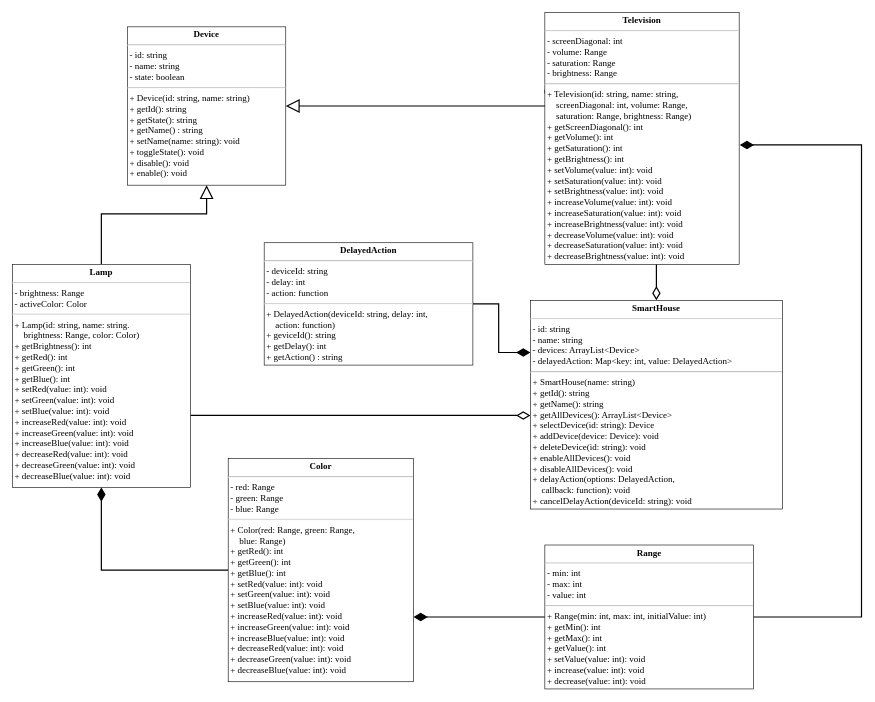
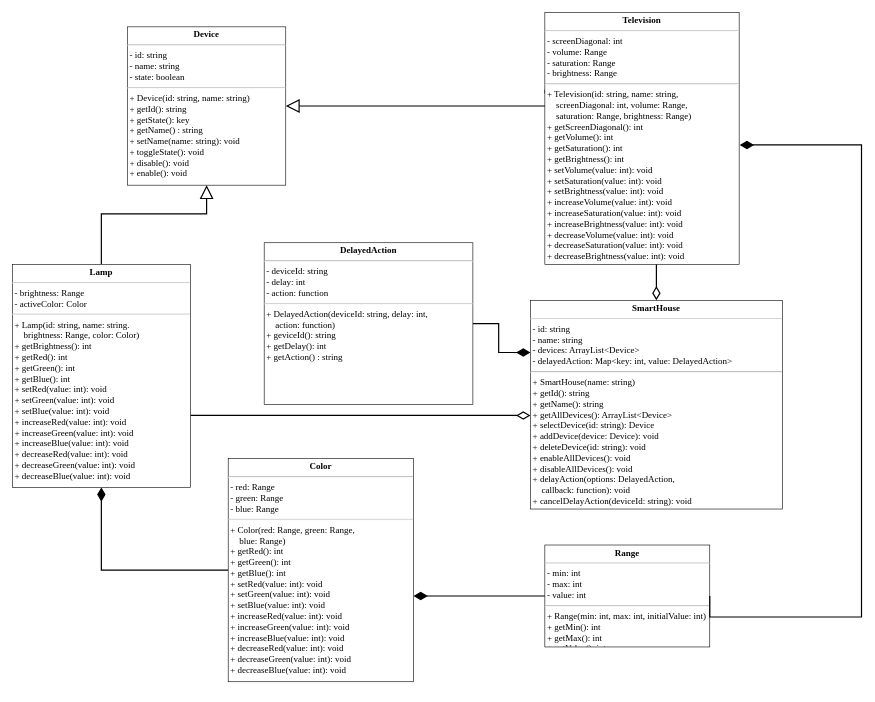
- <mxCell id="2" value="&lt;p style=&quot;margin: 4px 0px 0px ; text-align: center ; font-size: 15px&quot;&gt;&lt;b style=&quot;font-size: 15px&quot;&gt;&lt;font style=&quot;font-size: 15px&quot;&gt;Device&lt;/font&gt;&lt;/b&gt;&lt;/p&gt;&lt;hr style=&quot;font-size: 15px&quot;&gt;&lt;p style=&quot;margin: 0px 0px 0px 4px ; font-size: 15px&quot;&gt;- id: string&lt;span&gt;&lt;br&gt;&lt;/span&gt;&lt;/p&gt;&lt;p style=&quot;margin: 0px 0px 0px 4px ; font-size: 15px&quot;&gt;&lt;span&gt;- name: string&lt;/span&gt;&lt;br&gt;&lt;/p&gt;&lt;p style=&quot;margin: 0px 0px 0px 4px ; font-size: 15px&quot;&gt;&lt;font style=&quot;font-size: 15px&quot;&gt;- state: boolean&lt;/font&gt;&lt;/p&gt;&lt;hr style=&quot;font-size: 15px&quot;&gt;&lt;p style=&quot;margin: 0px 0px 0px 4px ; font-size: 15px&quot;&gt;&lt;font style=&quot;font-size: 15px&quot;&gt;+&amp;nbsp;&lt;span style=&quot;font-size: 15px&quot;&gt;Device(id: string, name: string&lt;/span&gt;&lt;span style=&quot;font-size: 15px&quot;&gt;)&amp;nbsp;&lt;/span&gt;&lt;/font&gt;&lt;/p&gt;&lt;p style=&quot;margin: 0px 0px 0px 4px ; font-size: 15px&quot;&gt;&lt;font style=&quot;font-size: 15px&quot;&gt;+ getId(): string&lt;/font&gt;&lt;/p&gt;&lt;p style=&quot;margin: 0px 0px 0px 4px ; font-size: 15px&quot;&gt;&lt;font style=&quot;font-size: 15px&quot;&gt;+ getState(): string&lt;/font&gt;&lt;/p&gt;&lt;p style=&quot;margin: 0px 0px 0px 4px ; font-size: 15px&quot;&gt;&lt;font style=&quot;font-size: 15px&quot;&gt;+ getName() : string&lt;br style=&quot;font-size: 15px&quot;&gt;&lt;/font&gt;&lt;/p&gt;&lt;p style=&quot;margin: 0px 0px 0px 4px ; font-size: 15px&quot;&gt;&lt;font style=&quot;font-size: 15px&quot;&gt;+ setName(name: string): void&lt;br style=&quot;font-size: 15px&quot;&gt;&lt;/font&gt;&lt;/p&gt;&lt;p style=&quot;margin: 0px 0px 0px 4px ; font-size: 15px&quot;&gt;&lt;font style=&quot;font-size: 15px&quot;&gt;+ toggleState(): void&lt;/font&gt;&lt;/p&gt;&lt;p style=&quot;margin: 0px 0px 0px 4px ; font-size: 15px&quot;&gt;&lt;font style=&quot;font-size: 15px&quot;&gt;+ disable(): void&lt;/font&gt;&lt;/p&gt;&lt;p style=&quot;margin: 0px 0px 0px 4px ; font-size: 15px&quot;&gt;&lt;font style=&quot;font-size: 15px&quot;&gt;+ enable(): void&lt;/font&gt;&lt;/p&gt;&lt;p style=&quot;margin: 0px 0px 0px 4px ; font-size: 15px&quot;&gt;&lt;br style=&quot;font-size: 15px&quot;&gt;&lt;/p&gt;" style="verticalAlign=top;align=left;overflow=fill;fontSize=15;fontFamily=Verdana;html=1;rounded=0;shadow=0;comic=0;labelBackgroundColor=none;strokeWidth=1" parent="1" vertex="1"><mxGeometry x="212" y="44" width="264" height="264" as="geometry" /></mxCell>
+ <mxCell id="2" value="&lt;p style=&quot;margin: 4px 0px 0px ; text-align: center ; font-size: 15px&quot;&gt;&lt;b style=&quot;font-size: 15px&quot;&gt;&lt;font style=&quot;font-size: 15px&quot;&gt;Device&lt;/font&gt;&lt;/b&gt;&lt;/p&gt;&lt;hr style=&quot;font-size: 15px&quot;&gt;&lt;p style=&quot;margin: 0px 0px 0px 4px ; font-size: 15px&quot;&gt;- id: string&lt;span&gt;&lt;br&gt;&lt;/span&gt;&lt;/p&gt;&lt;p style=&quot;margin: 0px 0px 0px 4px ; font-size: 15px&quot;&gt;&lt;span&gt;- name: string&lt;/span&gt;&lt;br&gt;&lt;/p&gt;&lt;p style=&quot;margin: 0px 0px 0px 4px ; font-size: 15px&quot;&gt;&lt;font style=&quot;font-size: 15px&quot;&gt;- state: boolean&lt;/font&gt;&lt;/p&gt;&lt;hr style=&quot;font-size: 15px&quot;&gt;&lt;p style=&quot;margin: 0px 0px 0px 4px ; font-size: 15px&quot;&gt;&lt;font style=&quot;font-size: 15px&quot;&gt;+&amp;nbsp;&lt;span style=&quot;font-size: 15px&quot;&gt;Device(id: string, name: string&lt;/span&gt;&lt;span style=&quot;font-size: 15px&quot;&gt;)&amp;nbsp;&lt;/span&gt;&lt;/font&gt;&lt;/p&gt;&lt;p style=&quot;margin: 0px 0px 0px 4px ; font-size: 15px&quot;&gt;&lt;font style=&quot;font-size: 15px&quot;&gt;+ getId(): string&lt;/font&gt;&lt;/p&gt;&lt;p style=&quot;margin: 0px 0px 0px 4px ; font-size: 15px&quot;&gt;&lt;font style=&quot;font-size: 15px&quot;&gt;+ getState(): key&lt;/font&gt;&lt;/p&gt;&lt;p style=&quot;margin: 0px 0px 0px 4px ; font-size: 15px&quot;&gt;&lt;font style=&quot;font-size: 15px&quot;&gt;+ getName() : string&lt;br style=&quot;font-size: 15px&quot;&gt;&lt;/font&gt;&lt;/p&gt;&lt;p style=&quot;margin: 0px 0px 0px 4px ; font-size: 15px&quot;&gt;&lt;font style=&quot;font-size: 15px&quot;&gt;+ setName(name: string): void&lt;br style=&quot;font-size: 15px&quot;&gt;&lt;/font&gt;&lt;/p&gt;&lt;p style=&quot;margin: 0px 0px 0px 4px ; font-size: 15px&quot;&gt;&lt;font style=&quot;font-size: 15px&quot;&gt;+ toggleState(): void&lt;/font&gt;&lt;/p&gt;&lt;p style=&quot;margin: 0px 0px 0px 4px ; font-size: 15px&quot;&gt;&lt;font style=&quot;font-size: 15px&quot;&gt;+ disable(): void&lt;/font&gt;&lt;/p&gt;&lt;p style=&quot;margin: 0px 0px 0px 4px ; font-size: 15px&quot;&gt;&lt;font style=&quot;font-size: 15px&quot;&gt;+ enable(): void&lt;/font&gt;&lt;/p&gt;&lt;p style=&quot;margin: 0px 0px 0px 4px ; font-size: 15px&quot;&gt;&lt;br style=&quot;font-size: 15px&quot;&gt;&lt;/p&gt;" style="verticalAlign=top;align=left;overflow=fill;fontSize=15;fontFamily=Verdana;html=1;rounded=0;shadow=0;comic=0;labelBackgroundColor=none;strokeWidth=1" parent="1" vertex="1"><mxGeometry x="212" y="44" width="264" height="264" as="geometry" /></mxCell>
- <mxCell id="19" value="&lt;p style=&quot;margin: 4px 0px 0px ; text-align: center ; font-size: 15px&quot;&gt;&lt;b style=&quot;font-size: 15px&quot;&gt;&lt;font style=&quot;font-size: 15px&quot;&gt;DelayedAction&lt;/font&gt;&lt;/b&gt;&lt;/p&gt;&lt;hr style=&quot;font-size: 15px&quot;&gt;&lt;p style=&quot;margin: 0px 0px 0px 4px ; font-size: 15px&quot;&gt;- deviceId: string&lt;span&gt;&lt;br&gt;&lt;/span&gt;&lt;/p&gt;&lt;p style=&quot;margin: 0px 0px 0px 4px ; font-size: 15px&quot;&gt;&lt;span&gt;- delay: int&lt;/span&gt;&lt;br&gt;&lt;/p&gt;&lt;p style=&quot;margin: 0px 0px 0px 4px ; font-size: 15px&quot;&gt;&lt;font style=&quot;font-size: 15px&quot;&gt;- action: function&lt;/font&gt;&lt;/p&gt;&lt;hr style=&quot;font-size: 15px&quot;&gt;&lt;p style=&quot;margin: 0px 0px 0px 4px ; font-size: 15px&quot;&gt;&lt;font style=&quot;font-size: 15px&quot;&gt;+&amp;nbsp;&lt;span style=&quot;font-size: 15px&quot;&gt;DelayedAction(deviceId: string, delay: int,&lt;/span&gt;&lt;/font&gt;&lt;/p&gt;&lt;p style=&quot;margin: 0px 0px 0px 4px ; font-size: 15px&quot;&gt;&lt;font style=&quot;font-size: 15px&quot;&gt;&lt;span style=&quot;font-size: 15px&quot;&gt;&amp;nbsp; &amp;nbsp; action: function)&lt;/span&gt;&lt;/font&gt;&lt;/p&gt;&lt;p style=&quot;margin: 0px 0px 0px 4px ; font-size: 15px&quot;&gt;&lt;font style=&quot;font-size: 15px&quot;&gt;+ geviceId(): string&lt;/font&gt;&lt;/p&gt;&lt;p style=&quot;margin: 0px 0px 0px 4px ; font-size: 15px&quot;&gt;&lt;font style=&quot;font-size: 15px&quot;&gt;+ getDelay(): int&lt;/font&gt;&lt;/p&gt;&lt;p style=&quot;margin: 0px 0px 0px 4px ; font-size: 15px&quot;&gt;&lt;font style=&quot;font-size: 15px&quot;&gt;+ getAction() : string&lt;/font&gt;&lt;/p&gt;&lt;p style=&quot;margin: 0px 0px 0px 4px ; font-size: 15px&quot;&gt;&lt;br&gt;&lt;/p&gt;&lt;p style=&quot;margin: 0px 0px 0px 4px ; font-size: 15px&quot;&gt;&lt;br style=&quot;font-size: 15px&quot;&gt;&lt;/p&gt;" style="verticalAlign=top;align=left;overflow=fill;fontSize=15;fontFamily=Verdana;html=1;rounded=0;shadow=0;comic=0;labelBackgroundColor=none;strokeWidth=1" parent="1" vertex="1"><mxGeometry x="440" y="404" width="348" height="204" as="geometry" /></mxCell>
+ <mxCell id="19" value="&lt;p style=&quot;margin: 4px 0px 0px ; text-align: center ; font-size: 15px&quot;&gt;&lt;b style=&quot;font-size: 15px&quot;&gt;&lt;font style=&quot;font-size: 15px&quot;&gt;DelayedAction&lt;/font&gt;&lt;/b&gt;&lt;/p&gt;&lt;hr style=&quot;font-size: 15px&quot;&gt;&lt;p style=&quot;margin: 0px 0px 0px 4px ; font-size: 15px&quot;&gt;- deviceId: string&lt;span&gt;&lt;br&gt;&lt;/span&gt;&lt;/p&gt;&lt;p style=&quot;margin: 0px 0px 0px 4px ; font-size: 15px&quot;&gt;&lt;span&gt;- delay: int&lt;/span&gt;&lt;br&gt;&lt;/p&gt;&lt;p style=&quot;margin: 0px 0px 0px 4px ; font-size: 15px&quot;&gt;&lt;font style=&quot;font-size: 15px&quot;&gt;- action: function&lt;/font&gt;&lt;/p&gt;&lt;hr style=&quot;font-size: 15px&quot;&gt;&lt;p style=&quot;margin: 0px 0px 0px 4px ; font-size: 15px&quot;&gt;&lt;font style=&quot;font-size: 15px&quot;&gt;+&amp;nbsp;&lt;span style=&quot;font-size: 15px&quot;&gt;DelayedAction(deviceId: string, delay: int,&lt;/span&gt;&lt;/font&gt;&lt;/p&gt;&lt;p style=&quot;margin: 0px 0px 0px 4px ; font-size: 15px&quot;&gt;&lt;font style=&quot;font-size: 15px&quot;&gt;&lt;span style=&quot;font-size: 15px&quot;&gt;&amp;nbsp; &amp;nbsp; action: function)&lt;/span&gt;&lt;/font&gt;&lt;/p&gt;&lt;p style=&quot;margin: 0px 0px 0px 4px ; font-size: 15px&quot;&gt;&lt;font style=&quot;font-size: 15px&quot;&gt;+ geviceId(): string&lt;/font&gt;&lt;/p&gt;&lt;p style=&quot;margin: 0px 0px 0px 4px ; font-size: 15px&quot;&gt;&lt;font style=&quot;font-size: 15px&quot;&gt;+ getDelay(): int&lt;/font&gt;&lt;/p&gt;&lt;p style=&quot;margin: 0px 0px 0px 4px ; font-size: 15px&quot;&gt;&lt;font style=&quot;font-size: 15px&quot;&gt;+ getAction() : string&lt;/font&gt;&lt;/p&gt;&lt;p style=&quot;margin: 0px 0px 0px 4px ; font-size: 15px&quot;&gt;&lt;br&gt;&lt;/p&gt;&lt;p style=&quot;margin: 0px 0px 0px 4px ; font-size: 15px&quot;&gt;&lt;br style=&quot;font-size: 15px&quot;&gt;&lt;/p&gt;" style="verticalAlign=top;align=left;overflow=fill;fontSize=15;fontFamily=Verdana;html=1;rounded=0;shadow=0;comic=0;labelBackgroundColor=none;strokeWidth=1" parent="1" vertex="1"><mxGeometry x="440" y="404" width="348" height="270" as="geometry" /></mxCell>
- <mxCell id="11" value="&lt;p style=&quot;margin: 4px 0px 0px ; text-align: center ; font-size: 15px&quot;&gt;&lt;b style=&quot;font-size: 15px&quot;&gt;&lt;font style=&quot;font-size: 15px&quot;&gt;Range&lt;/font&gt;&lt;/b&gt;&lt;/p&gt;&lt;hr style=&quot;font-size: 15px&quot;&gt;&lt;p style=&quot;margin: 0px 0px 0px 4px ; font-size: 15px&quot;&gt;&lt;font style=&quot;font-size: 15px&quot;&gt;- min: int&lt;br style=&quot;font-size: 15px&quot;&gt;- max: int&lt;/font&gt;&lt;/p&gt;&lt;p style=&quot;margin: 0px 0px 0px 4px ; font-size: 15px&quot;&gt;&lt;font style=&quot;font-size: 15px&quot;&gt;- value: int&lt;/font&gt;&lt;/p&gt;&lt;hr style=&quot;font-size: 15px&quot;&gt;&lt;p style=&quot;margin: 0px 0px 0px 4px ; font-size: 15px&quot;&gt;&lt;font style=&quot;font-size: 15px&quot;&gt;+ Range(min: int, max: int,&amp;nbsp;&lt;/font&gt;&lt;span&gt;initialValue: int)&lt;/span&gt;&lt;/p&gt;&lt;p style=&quot;margin: 0px 0px 0px 4px ; font-size: 15px&quot;&gt;&lt;font style=&quot;font-size: 15px&quot;&gt;+ getMin(): int&lt;br style=&quot;font-size: 15px&quot;&gt;+ getMax(): int&lt;/font&gt;&lt;/p&gt;&lt;p style=&quot;margin: 0px 0px 0px 4px ; font-size: 15px&quot;&gt;&lt;font style=&quot;font-size: 15px&quot;&gt;+ getValue(): int&lt;/font&gt;&lt;/p&gt;&lt;p style=&quot;margin: 0px 0px 0px 4px ; font-size: 15px&quot;&gt;&lt;font style=&quot;font-size: 15px&quot;&gt;+ setValue(value: int): void&lt;br style=&quot;font-size: 15px&quot;&gt;&lt;/font&gt;&lt;/p&gt;&lt;p style=&quot;margin: 0px 0px 0px 4px ; font-size: 15px&quot;&gt;&lt;font style=&quot;font-size: 15px&quot;&gt;+ increase(value: int): void&lt;/font&gt;&lt;/p&gt;&lt;p style=&quot;margin: 0px 0px 0px 4px ; font-size: 15px&quot;&gt;&lt;font style=&quot;font-size: 15px&quot;&gt;+ decrease(value: int): void&lt;/font&gt;&lt;/p&gt;&lt;p style=&quot;margin: 0px 0px 0px 4px ; font-size: 15px&quot;&gt;&lt;br style=&quot;font-size: 15px&quot;&gt;&lt;/p&gt;" style="verticalAlign=top;align=left;overflow=fill;fontSize=15;fontFamily=Verdana;html=1;rounded=0;shadow=0;comic=0;labelBackgroundColor=none;strokeWidth=1;horizontal=1;" parent="1" vertex="1"><mxGeometry x="908" y="908" width="348" height="240" as="geometry" /></mxCell>
+ <mxCell id="11" value="&lt;p style=&quot;margin: 4px 0px 0px ; text-align: center ; font-size: 15px&quot;&gt;&lt;b style=&quot;font-size: 15px&quot;&gt;&lt;font style=&quot;font-size: 15px&quot;&gt;Range&lt;/font&gt;&lt;/b&gt;&lt;/p&gt;&lt;hr style=&quot;font-size: 15px&quot;&gt;&lt;p style=&quot;margin: 0px 0px 0px 4px ; font-size: 15px&quot;&gt;&lt;font style=&quot;font-size: 15px&quot;&gt;- min: int&lt;br style=&quot;font-size: 15px&quot;&gt;- max: int&lt;/font&gt;&lt;/p&gt;&lt;p style=&quot;margin: 0px 0px 0px 4px ; font-size: 15px&quot;&gt;&lt;font style=&quot;font-size: 15px&quot;&gt;- value: int&lt;/font&gt;&lt;/p&gt;&lt;hr style=&quot;font-size: 15px&quot;&gt;&lt;p style=&quot;margin: 0px 0px 0px 4px ; font-size: 15px&quot;&gt;&lt;font style=&quot;font-size: 15px&quot;&gt;+ Range(min: int, max: int,&amp;nbsp;&lt;/font&gt;&lt;span&gt;initialValue: int)&lt;/span&gt;&lt;/p&gt;&lt;p style=&quot;margin: 0px 0px 0px 4px ; font-size: 15px&quot;&gt;&lt;font style=&quot;font-size: 15px&quot;&gt;+ getMin(): int&lt;br style=&quot;font-size: 15px&quot;&gt;+ getMax(): int&lt;/font&gt;&lt;/p&gt;&lt;p style=&quot;margin: 0px 0px 0px 4px ; font-size: 15px&quot;&gt;&lt;font style=&quot;font-size: 15px&quot;&gt;+ getValue(): int&lt;/font&gt;&lt;/p&gt;&lt;p style=&quot;margin: 0px 0px 0px 4px ; font-size: 15px&quot;&gt;&lt;font style=&quot;font-size: 15px&quot;&gt;+ setValue(value: int): void&lt;br style=&quot;font-size: 15px&quot;&gt;&lt;/font&gt;&lt;/p&gt;&lt;p style=&quot;margin: 0px 0px 0px 4px ; font-size: 15px&quot;&gt;&lt;font style=&quot;font-size: 15px&quot;&gt;+ increase(value: int): void&lt;/font&gt;&lt;/p&gt;&lt;p style=&quot;margin: 0px 0px 0px 4px ; font-size: 15px&quot;&gt;&lt;font style=&quot;font-size: 15px&quot;&gt;+ decrease(value: int): void&lt;/font&gt;&lt;/p&gt;&lt;p style=&quot;margin: 0px 0px 0px 4px ; font-size: 15px&quot;&gt;&lt;br style=&quot;font-size: 15px&quot;&gt;&lt;/p&gt;" style="verticalAlign=top;align=left;overflow=fill;fontSize=15;fontFamily=Verdana;html=1;rounded=0;shadow=0;comic=0;labelBackgroundColor=none;strokeWidth=1;horizontal=1;" parent="1" vertex="1"><mxGeometry x="908" y="908" width="275" height="170" as="geometry" /></mxCell>
